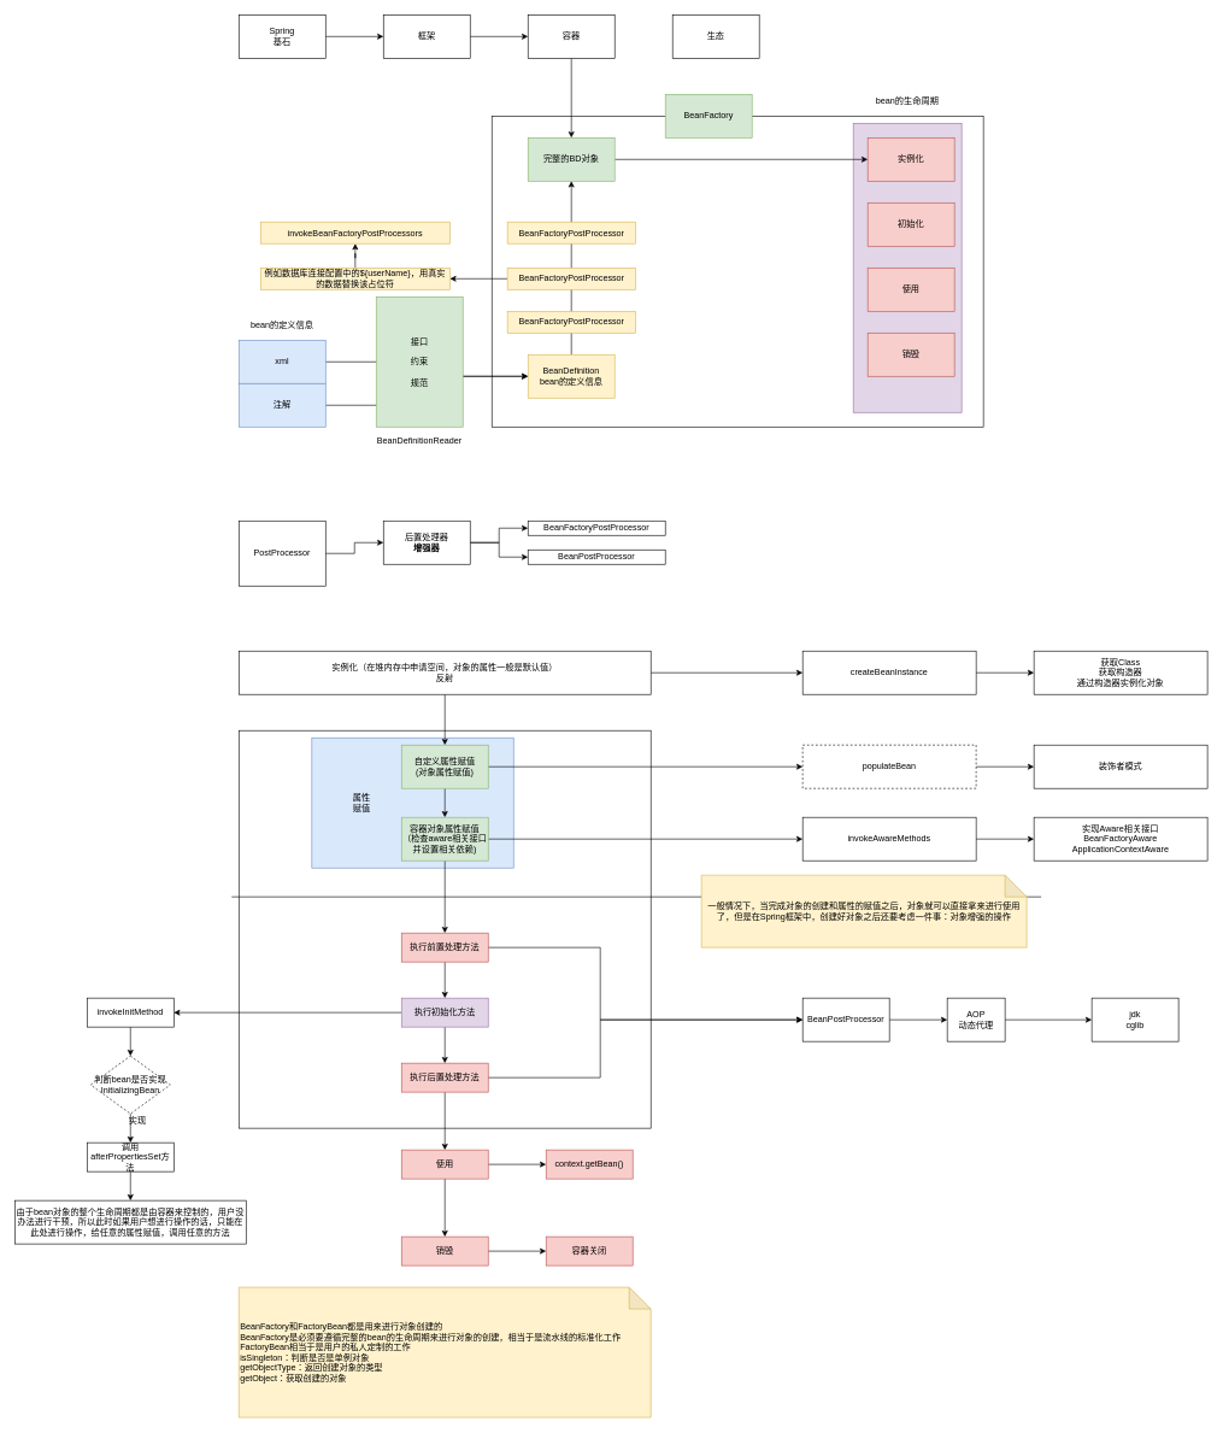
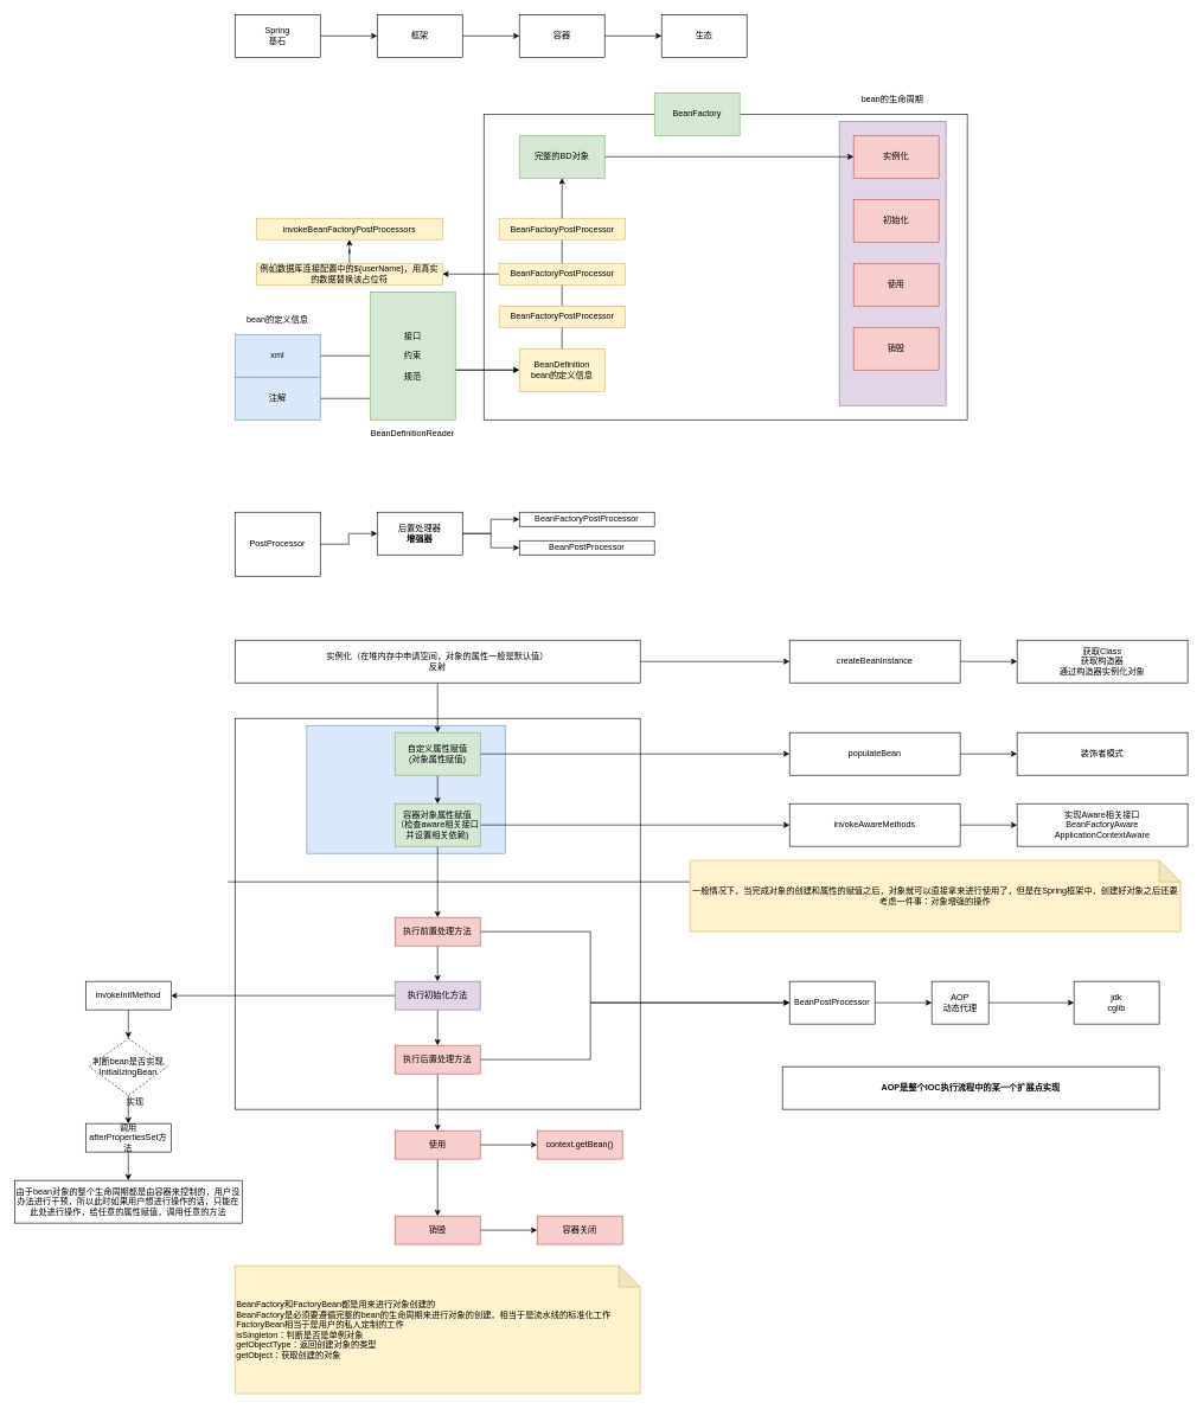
- <mxCell id="10" value="" style="edgeStyle=orthogonalEdgeStyle;rounded=0;orthogonalLoop=1;jettySize=auto;html=1;" parent="1" source="11" target="43" edge="1"><mxGeometry relative="1" as="geometry" /></mxCell>
+ <mxCell id="10" value="" style="edgeStyle=orthogonalEdgeStyle;rounded=0;orthogonalLoop=1;jettySize=auto;html=1;" parent="1" source="11" target="12" edge="1"><mxGeometry relative="1" as="geometry" /></mxCell>
- <mxCell id="60" value="populateBean" style="rounded=0;whiteSpace=wrap;html=1;dashed=1;" vertex="1" parent="1"><mxGeometry x="1110" y="1030" width="240" height="60" as="geometry" /></mxCell>
+ <mxCell id="60" value="populateBean" style="rounded=0;whiteSpace=wrap;html=1;" vertex="1" parent="1"><mxGeometry x="1110" y="1030" width="240" height="60" as="geometry" /></mxCell>
- <mxCell id="62" value="属性&lt;br&gt;赋值" style="text;html=1;strokeColor=none;fillColor=none;align=center;verticalAlign=middle;whiteSpace=wrap;rounded=0;" vertex="1" parent="1"><mxGeometry x="480" y="1100" width="40" height="20" as="geometry" /></mxCell>
- <mxCell id="64" value="一般情况下，当完成对象的创建和属性的赋值之后，对象就可以直接拿来进行使用了，但是在Spring框架中，创建好对象之后还要考虑一件事：对象增强的操作" style="shape=note;whiteSpace=wrap;html=1;backgroundOutline=1;darkOpacity=0.05;fillColor=#fff2cc;strokeColor=#d6b656;" vertex="1" parent="1"><mxGeometry x="970" y="1210" width="450" height="100" as="geometry" /></mxCell>
+ <mxCell id="64" value="一般情况下，当完成对象的创建和属性的赋值之后，对象就可以直接拿来进行使用了，但是在Spring框架中，创建好对象之后还要考虑一件事：对象增强的操作" style="shape=note;whiteSpace=wrap;html=1;backgroundOutline=1;darkOpacity=0.05;fillColor=#fff2cc;strokeColor=#d6b656;" vertex="1" parent="1"><mxGeometry x="970" y="1210" width="690" height="100" as="geometry" /></mxCell>
+ <mxCell id="95" value="&lt;b&gt;AOP是整个IOC执行流程中的某一个扩展点实现&lt;/b&gt;" style="rounded=0;whiteSpace=wrap;html=1;" vertex="1" parent="1"><mxGeometry x="1100" y="1500" width="530" height="60" as="geometry" /></mxCell>
